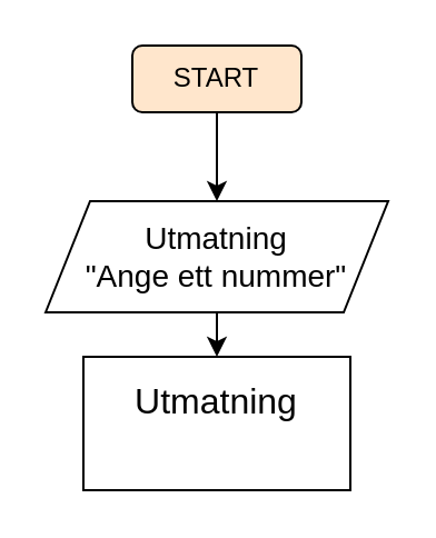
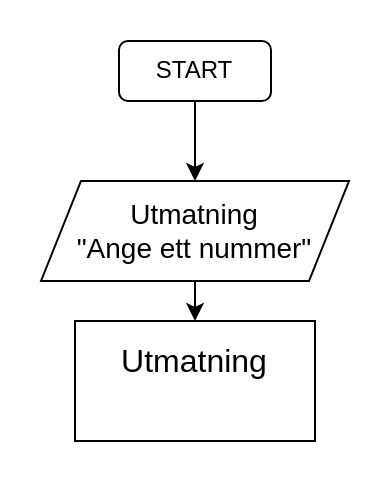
- <mxCell id="2" value="START" style="rounded=1;whiteSpace=wrap;html=1;fillColor=#ffe6cc;" vertex="1" parent="1"><mxGeometry x="59" y="20" width="76" height="30" as="geometry" /></mxCell>
+ <mxCell id="2" value="START" style="rounded=1;whiteSpace=wrap;html=1;" vertex="1" parent="1"><mxGeometry x="59" y="20" width="76" height="30" as="geometry" /></mxCell>
